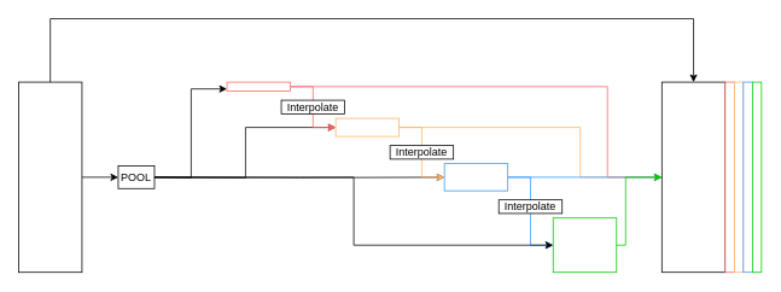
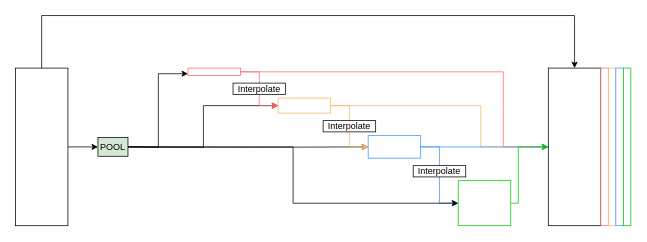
- <mxCell id="19" value="POOL" style="rounded=0;whiteSpace=wrap;html=1;" vertex="1" parent="1"><mxGeometry x="130" y="182.5" width="40" height="25" as="geometry" /></mxCell>
+ <mxCell id="19" value="POOL" style="rounded=0;whiteSpace=wrap;html=1;fillColor=#d5e8d4;" vertex="1" parent="1"><mxGeometry x="130" y="182.5" width="40" height="25" as="geometry" /></mxCell>
